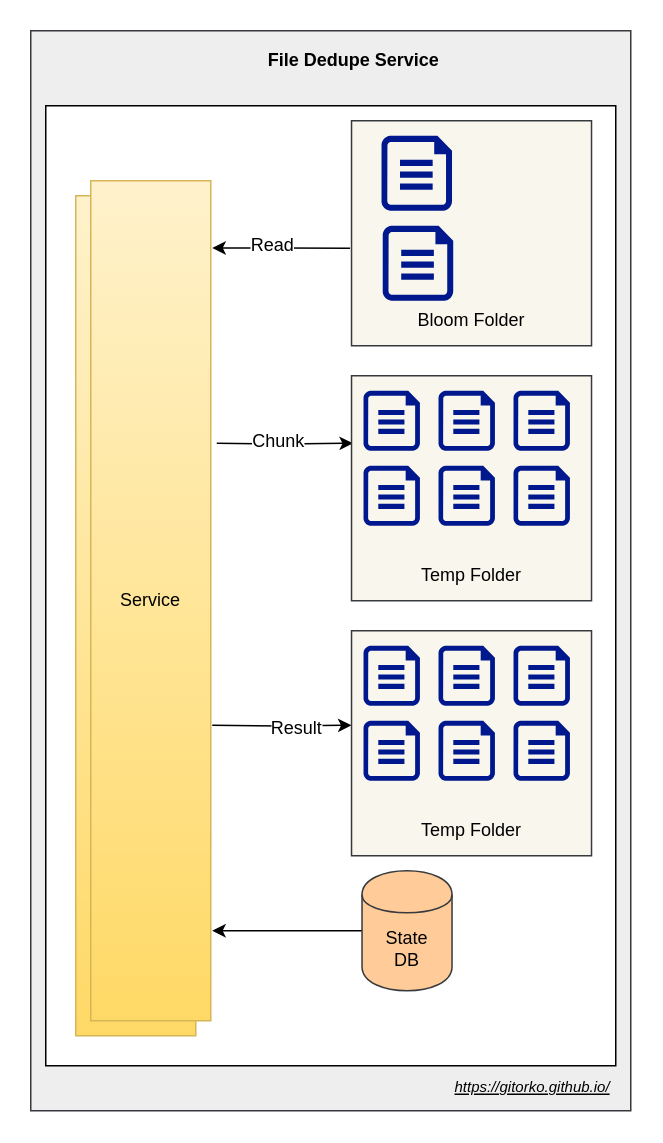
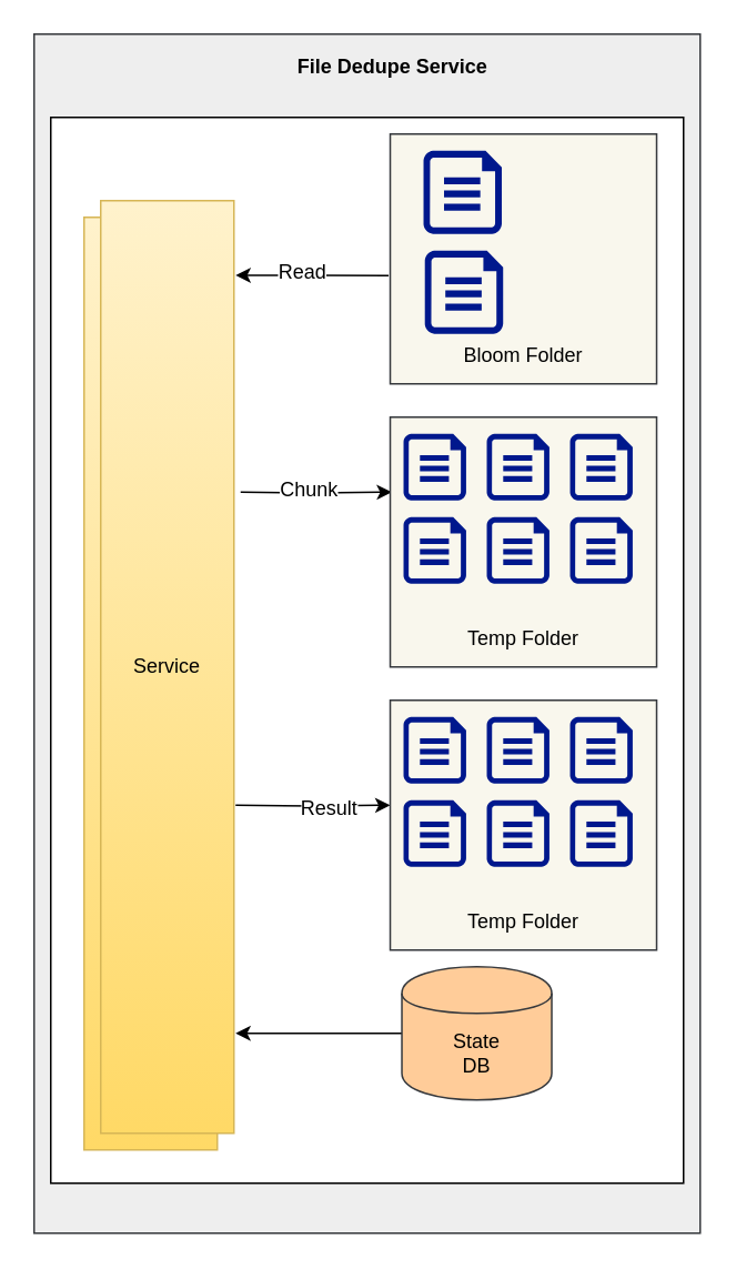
- <mxCell id="23" value="State &lt;br&gt;DB" style="shape=cylinder;whiteSpace=wrap;html=1;boundedLbl=1;backgroundOutline=1;fillColor=#ffcc99;strokeColor=#36393d;" vertex="1" parent="1"><mxGeometry x="240.85" y="580" width="60" height="80" as="geometry" /></mxCell>
+ <mxCell id="23" value="State &lt;br&gt;DB" style="shape=cylinder;whiteSpace=wrap;html=1;boundedLbl=1;backgroundOutline=1;fillColor=#ffcc99;strokeColor=#36393d;" vertex="1" parent="1"><mxGeometry x="240.85" y="580" width="90" height="80" as="geometry" /></mxCell>
- <mxCell id="32" value="&lt;font style=&quot;font-size: 10px&quot;&gt;&lt;i&gt;&lt;u&gt;https://gitorko.github.io/&lt;/u&gt;&lt;/i&gt;&lt;/font&gt;" style="text;html=1;" vertex="1" parent="1"><mxGeometry x="300.85" y="710" width="110" height="30" as="geometry" /></mxCell>
